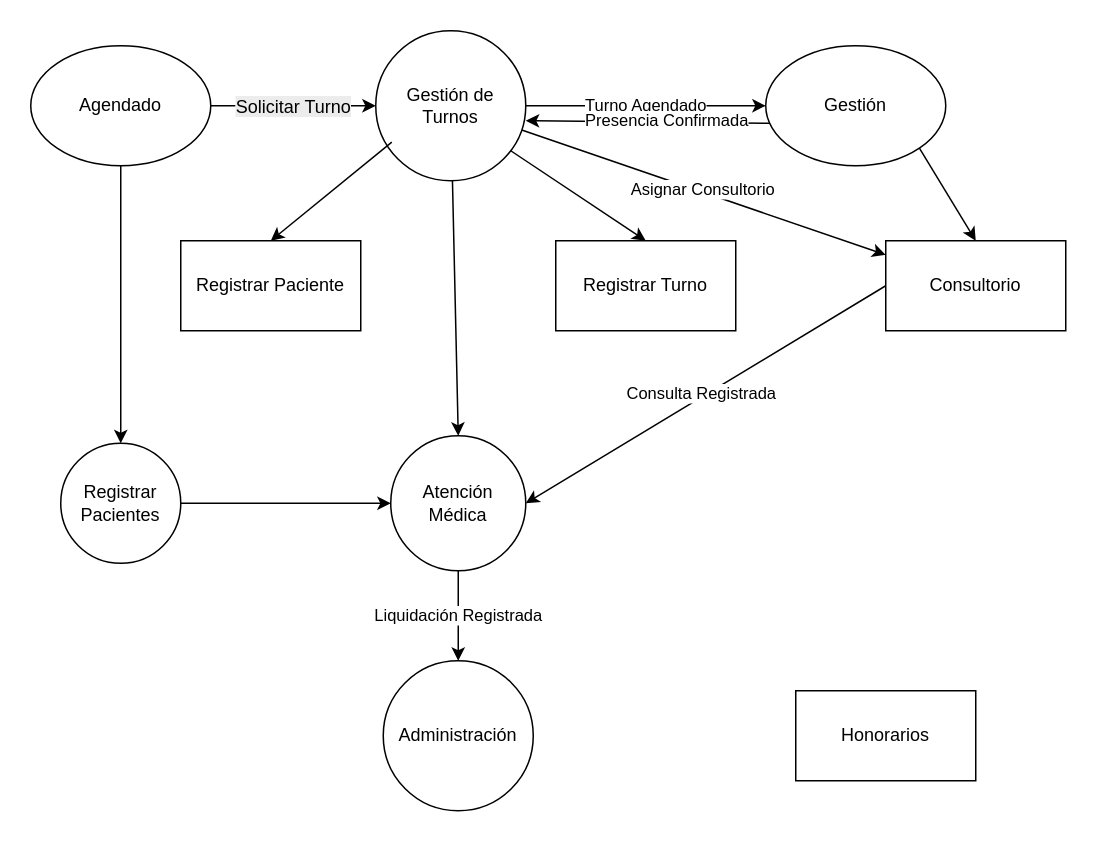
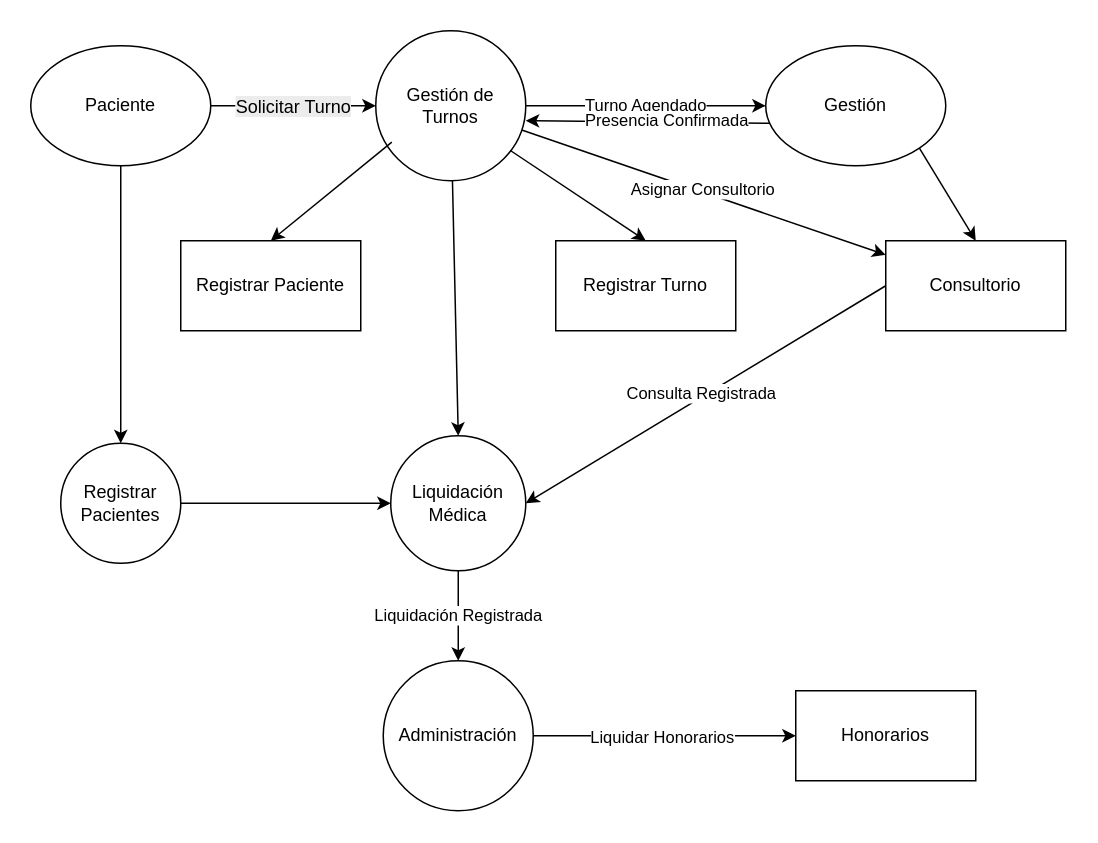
- <mxCell id="2" value="Agendado" style="ellipse;whiteSpace=wrap;html=1;" vertex="1" parent="1"><mxGeometry x="20" y="30" width="120" height="80" as="geometry" /></mxCell>
+ <mxCell id="2" value="Paciente" style="ellipse;whiteSpace=wrap;html=1;" vertex="1" parent="1"><mxGeometry x="20" y="30" width="120" height="80" as="geometry" /></mxCell>
- <mxCell id="17" value="Atención Médica" style="ellipse;whiteSpace=wrap;html=1;aspect=fixed;" vertex="1" parent="1"><mxGeometry x="260" y="290" width="90" height="90" as="geometry" /></mxCell>
+ <mxCell id="17" value="Liquidación Médica" style="ellipse;whiteSpace=wrap;html=1;aspect=fixed;" vertex="1" parent="1"><mxGeometry x="260" y="290" width="90" height="90" as="geometry" /></mxCell>
+ <mxCell id="21" value="" style="endArrow=classic;html=1;rounded=0;exitX=1;exitY=0.5;exitDx=0;exitDy=0;entryX=0;entryY=0.5;entryDx=0;entryDy=0;" edge="1" parent="1" source="19" target="20"><mxGeometry width="50" height="50" relative="1" as="geometry"><mxPoint x="370" y="500" as="sourcePoint" /><mxPoint x="420" y="450" as="targetPoint" /></mxGeometry></mxCell>
+ <mxCell id="22" value="Liquidar Honorarios" style="edgeLabel;html=1;align=center;verticalAlign=middle;resizable=0;points=[];" vertex="1" connectable="0" parent="21"><mxGeometry x="-0.159" y="-1" relative="1" as="geometry"><mxPoint x="11" y="-1" as="offset" /></mxGeometry></mxCell>
